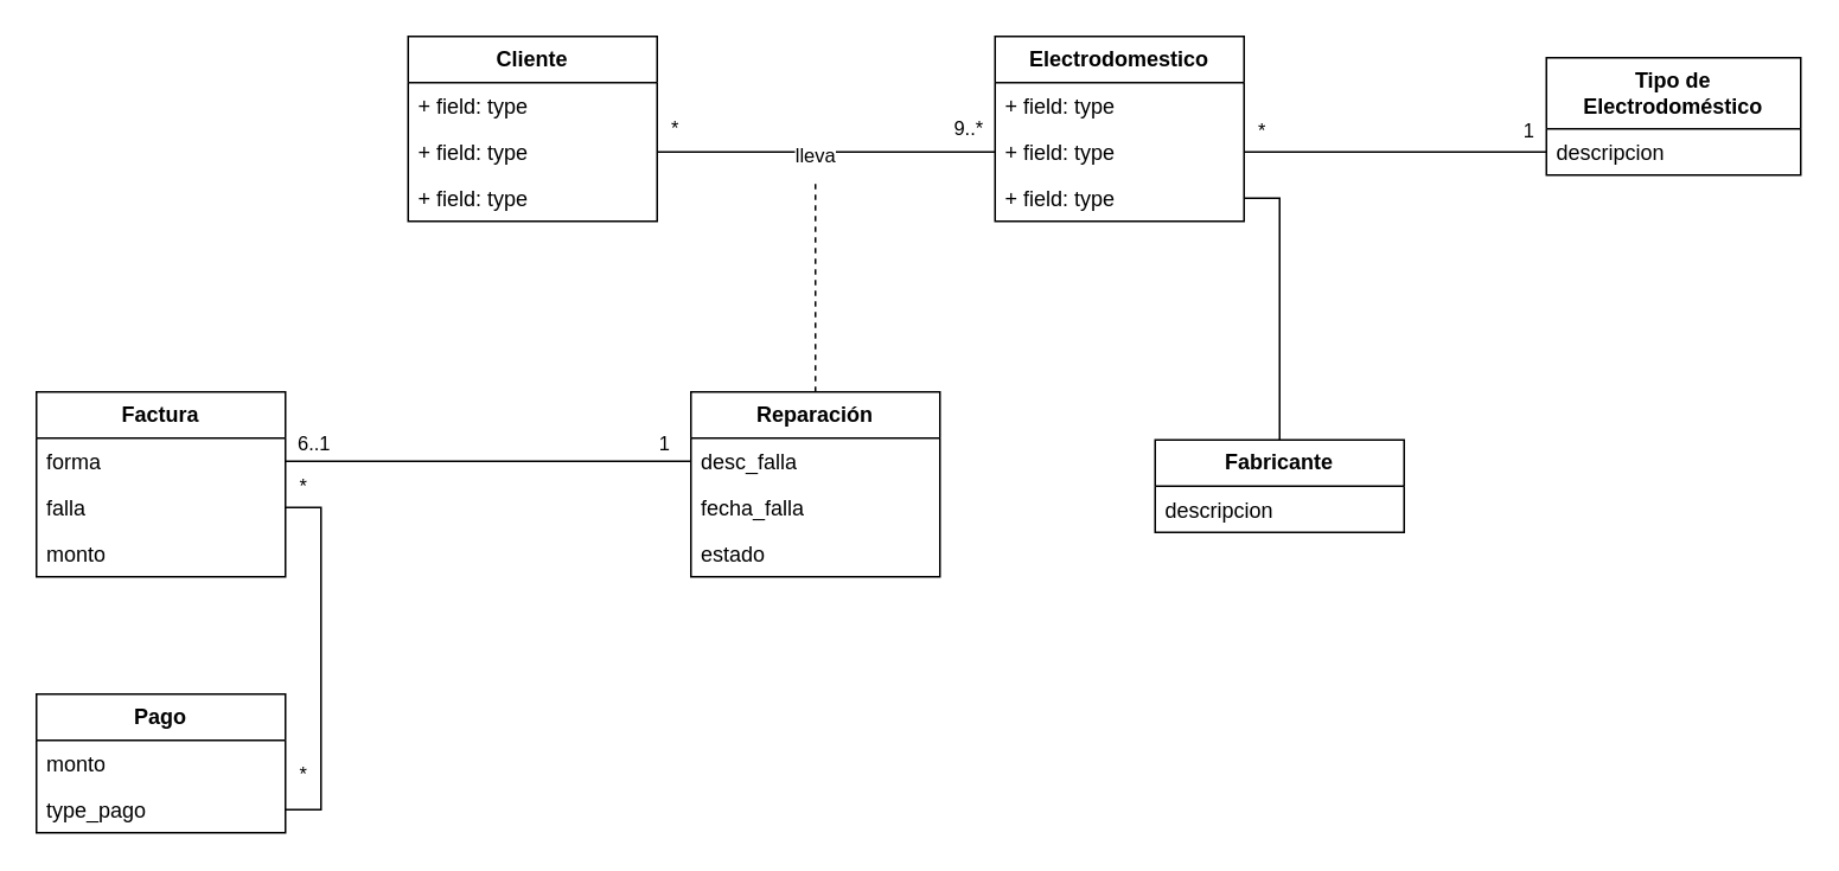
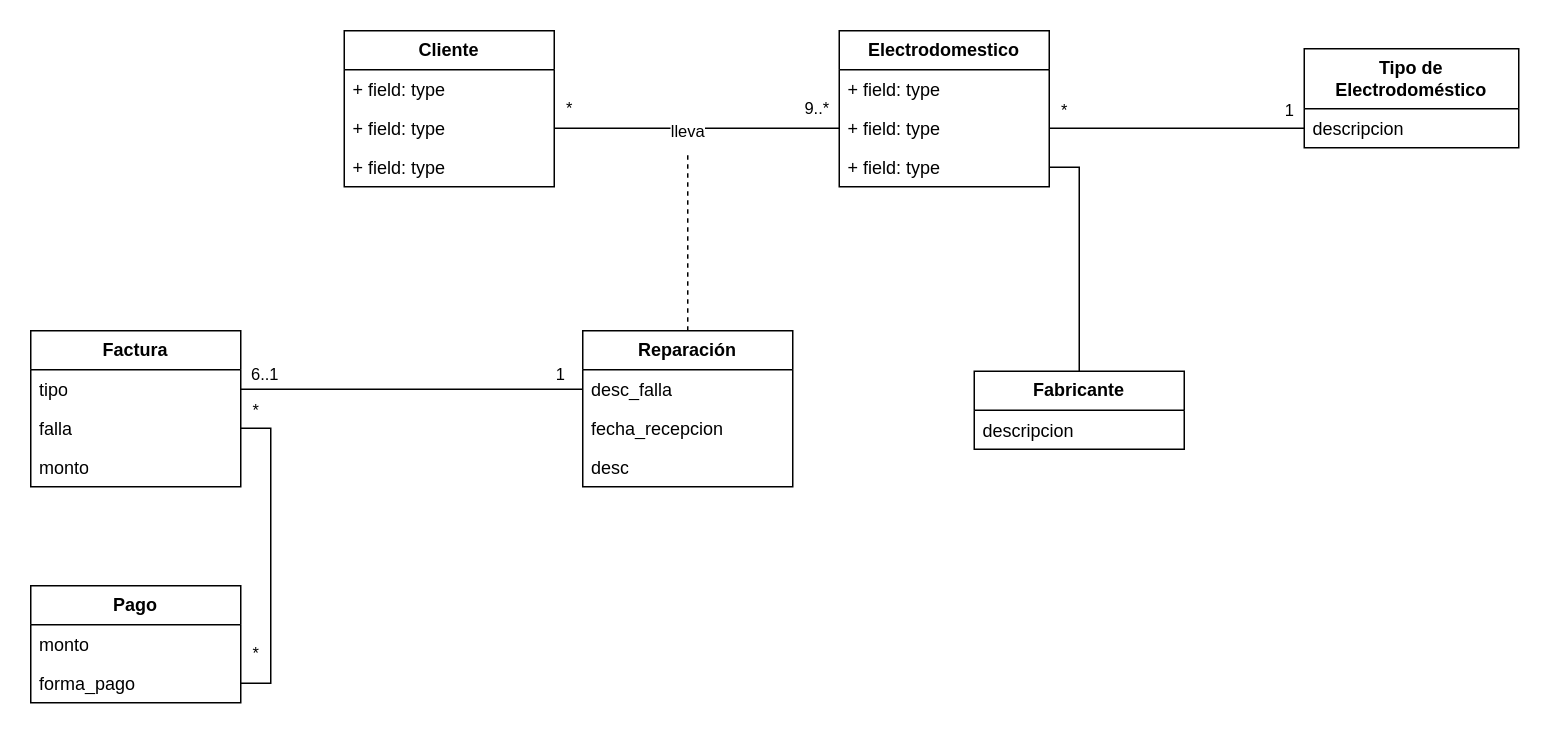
- <mxCell id="15" value="forma" style="text;strokeColor=none;fillColor=none;align=left;verticalAlign=top;spacingLeft=4;spacingRight=4;overflow=hidden;rotatable=0;points=[[0,0.5],[1,0.5]];portConstraint=eastwest;whiteSpace=wrap;html=1;" vertex="1" parent="14"><mxGeometry y="26" width="140" height="26" as="geometry" /></mxCell>
+ <mxCell id="15" value="tipo" style="text;strokeColor=none;fillColor=none;align=left;verticalAlign=top;spacingLeft=4;spacingRight=4;overflow=hidden;rotatable=0;points=[[0,0.5],[1,0.5]];portConstraint=eastwest;whiteSpace=wrap;html=1;" vertex="1" parent="14"><mxGeometry y="26" width="140" height="26" as="geometry" /></mxCell>
- <mxCell id="4" value="fecha_falla" style="text;strokeColor=none;fillColor=none;align=left;verticalAlign=top;spacingLeft=4;spacingRight=4;overflow=hidden;rotatable=0;points=[[0,0.5],[1,0.5]];portConstraint=eastwest;whiteSpace=wrap;html=1;" vertex="1" parent="2"><mxGeometry y="52" width="140" height="26" as="geometry" /></mxCell>
+ <mxCell id="4" value="fecha_recepcion" style="text;strokeColor=none;fillColor=none;align=left;verticalAlign=top;spacingLeft=4;spacingRight=4;overflow=hidden;rotatable=0;points=[[0,0.5],[1,0.5]];portConstraint=eastwest;whiteSpace=wrap;html=1;" vertex="1" parent="2"><mxGeometry y="52" width="140" height="26" as="geometry" /></mxCell>
- <mxCell id="5" value="estado" style="text;strokeColor=none;fillColor=none;align=left;verticalAlign=top;spacingLeft=4;spacingRight=4;overflow=hidden;rotatable=0;points=[[0,0.5],[1,0.5]];portConstraint=eastwest;whiteSpace=wrap;html=1;" vertex="1" parent="2"><mxGeometry y="78" width="140" height="26" as="geometry" /></mxCell>
+ <mxCell id="5" value="desc" style="text;strokeColor=none;fillColor=none;align=left;verticalAlign=top;spacingLeft=4;spacingRight=4;overflow=hidden;rotatable=0;points=[[0,0.5],[1,0.5]];portConstraint=eastwest;whiteSpace=wrap;html=1;" vertex="1" parent="2"><mxGeometry y="78" width="140" height="26" as="geometry" /></mxCell>
- <mxCell id="28" value="type_pago" style="text;strokeColor=none;fillColor=none;align=left;verticalAlign=top;spacingLeft=4;spacingRight=4;overflow=hidden;rotatable=0;points=[[0,0.5],[1,0.5]];portConstraint=eastwest;whiteSpace=wrap;html=1;" vertex="1" parent="26"><mxGeometry y="52" width="140" height="26" as="geometry" /></mxCell>
+ <mxCell id="28" value="forma_pago" style="text;strokeColor=none;fillColor=none;align=left;verticalAlign=top;spacingLeft=4;spacingRight=4;overflow=hidden;rotatable=0;points=[[0,0.5],[1,0.5]];portConstraint=eastwest;whiteSpace=wrap;html=1;" vertex="1" parent="26"><mxGeometry y="52" width="140" height="26" as="geometry" /></mxCell>
